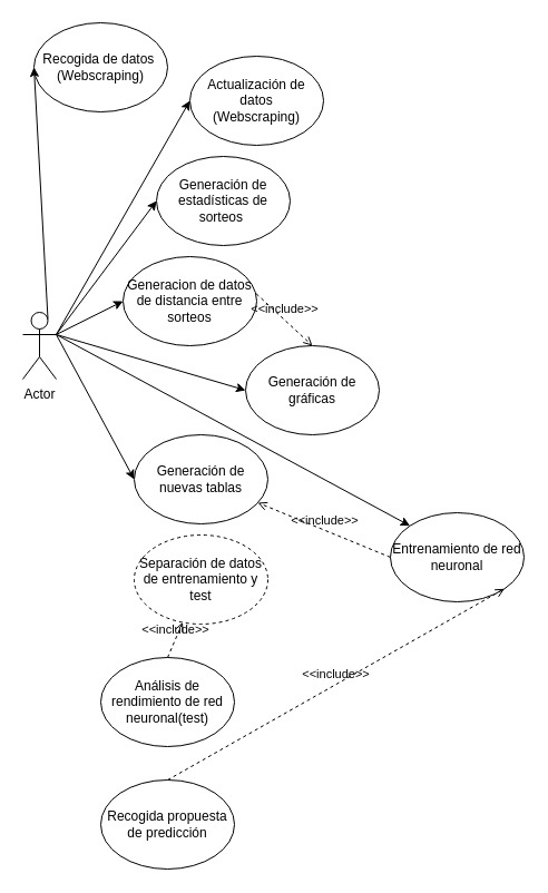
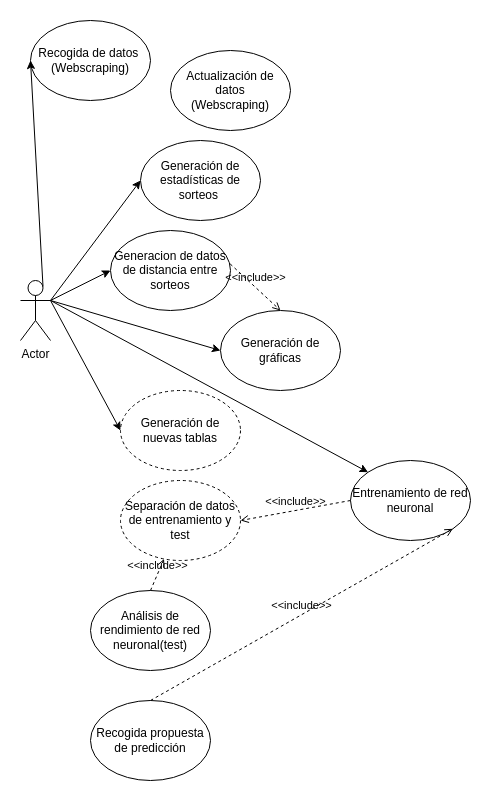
- <mxCell id="14" value="" style="endArrow=classic;html=1;rounded=0;exitX=1;exitY=0.333;exitDx=0;exitDy=0;exitPerimeter=0;entryX=0;entryY=0.5;entryDx=0;entryDy=0;" edge="1" parent="1" source="2" target="4"><mxGeometry width="50" height="50" relative="1" as="geometry"><mxPoint x="52.5" y="296" as="sourcePoint" /><mxPoint x="130" y="80" as="targetPoint" /></mxGeometry></mxCell>
- <mxCell id="6" value="Generación de nuevas tablas" style="ellipse;whiteSpace=wrap;html=1;" vertex="1" parent="1"><mxGeometry x="120" y="390" width="120" height="80" as="geometry" /></mxCell>
+ <mxCell id="6" value="Generación de nuevas tablas" style="ellipse;whiteSpace=wrap;html=1;dashed=1;" vertex="1" parent="1"><mxGeometry x="120" y="390" width="120" height="80" as="geometry" /></mxCell>
- <mxCell id="18" value="&amp;lt;&amp;lt;include&amp;gt;&amp;gt;" style="html=1;verticalAlign=bottom;labelBackgroundColor=none;endArrow=open;endFill=0;dashed=1;rounded=0;exitX=0;exitY=0.5;exitDx=0;exitDy=0;" edge="1" parent="1" source="9" target="6"><mxGeometry width="160" relative="1" as="geometry"><mxPoint x="270" y="450" as="sourcePoint" /><mxPoint x="430" y="450" as="targetPoint" /></mxGeometry></mxCell>
+ <mxCell id="18" value="&amp;lt;&amp;lt;include&amp;gt;&amp;gt;" style="html=1;verticalAlign=bottom;labelBackgroundColor=none;endArrow=open;endFill=0;dashed=1;rounded=0;exitX=0;exitY=0.5;exitDx=0;exitDy=0;entryX=1;entryY=0.5;entryDx=0;entryDy=0;" edge="1" parent="1" source="9" target="10"><mxGeometry width="160" relative="1" as="geometry"><mxPoint x="270" y="450" as="sourcePoint" /><mxPoint x="430" y="450" as="targetPoint" /></mxGeometry></mxCell>
